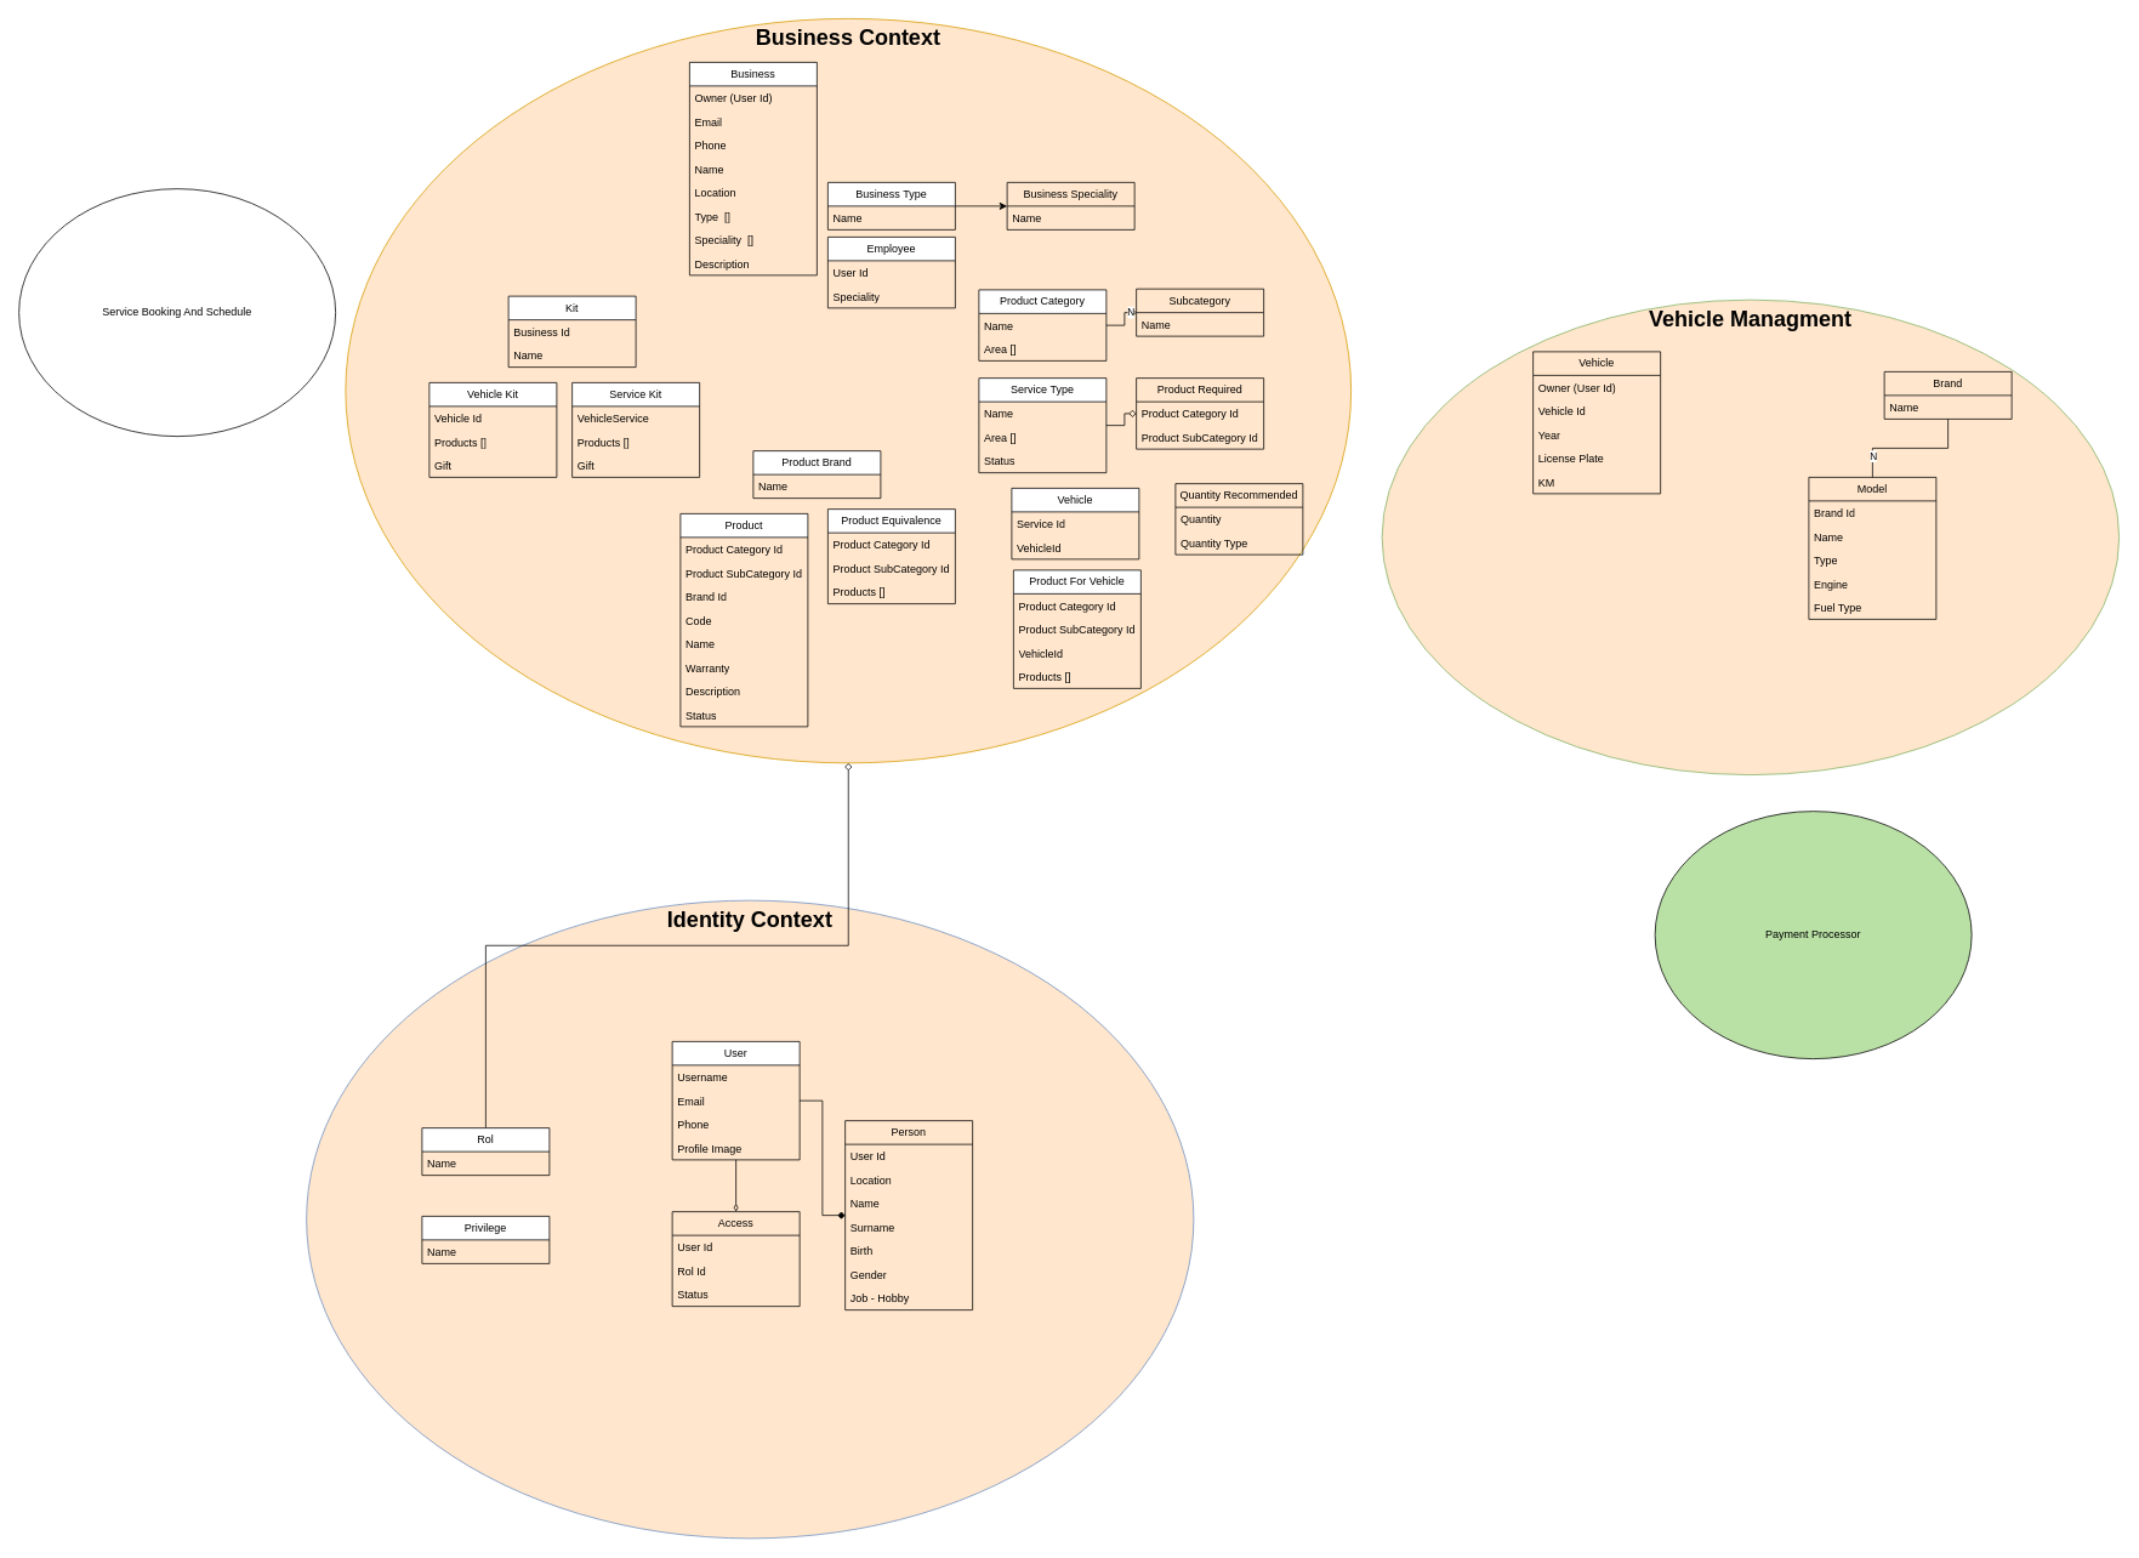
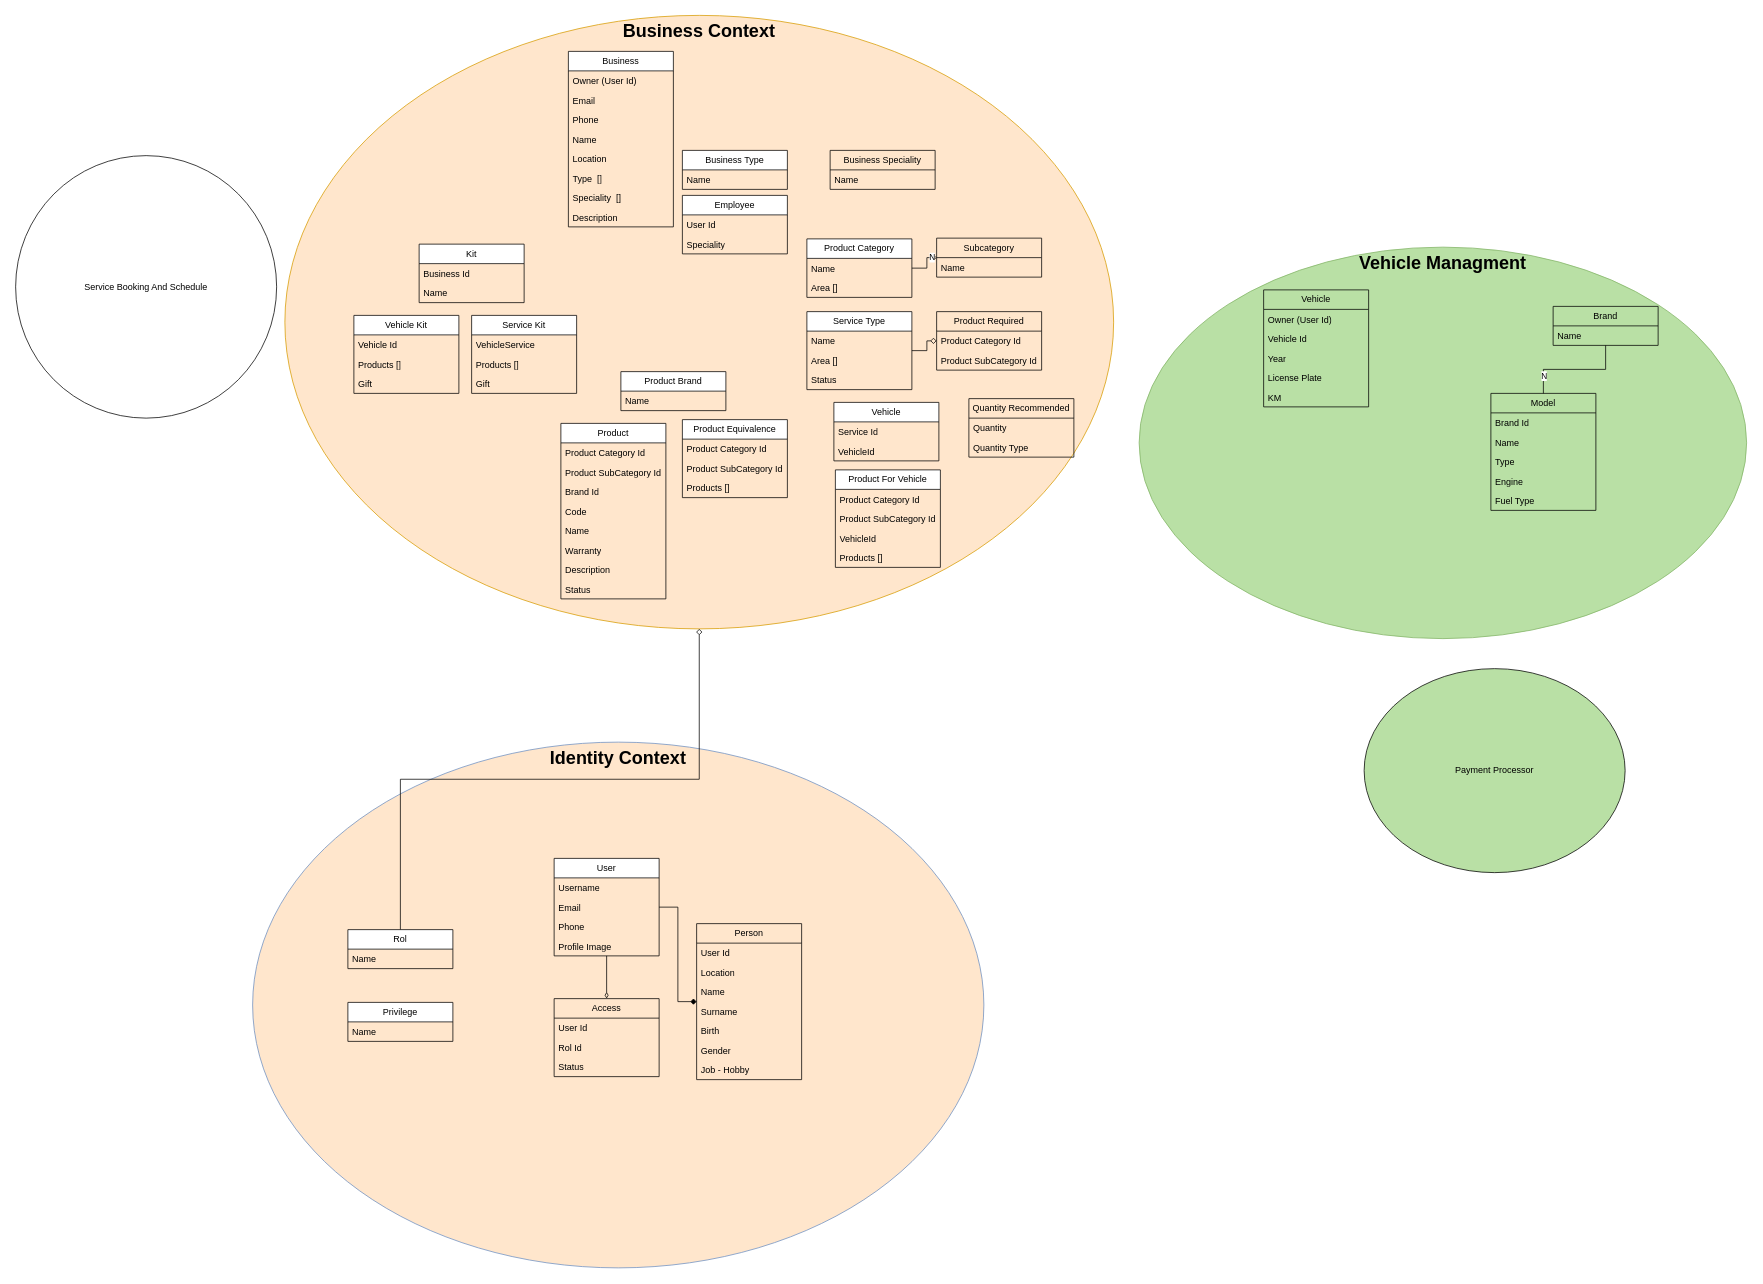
- <mxCell id="104" style="edgeStyle=orthogonalEdgeStyle;rounded=0;orthogonalLoop=1;jettySize=auto;html=1;" parent="1" source="105" target="109" edge="1"><mxGeometry relative="1" as="geometry" /></mxCell>
- <mxCell id="27" value="Service Booking And Schedule" style="ellipse;whiteSpace=wrap;html=1;" parent="1" vertex="1"><mxGeometry x="20" y="207" width="348" height="272" as="geometry" /></mxCell>
+ <mxCell id="27" value="Service Booking And Schedule" style="ellipse;whiteSpace=wrap;html=1;" parent="1" vertex="1"><mxGeometry x="20" y="207" width="348" height="350" as="geometry" /></mxCell>
- <mxCell id="24" value="Vehicle Managment" style="ellipse;whiteSpace=wrap;html=1;fillColor=#ffe6cc;strokeColor=#82b366;fontSize=24;verticalAlign=top;fontStyle=1;" parent="1" vertex="1"><mxGeometry x="1518" y="329" width="810" height="522" as="geometry" /></mxCell>
+ <mxCell id="24" value="Vehicle Managment" style="ellipse;whiteSpace=wrap;html=1;fillColor=#B9E0A5;strokeColor=#82b366;fontSize=24;verticalAlign=top;fontStyle=1" parent="1" vertex="1"><mxGeometry x="1518" y="329" width="810" height="522" as="geometry" /></mxCell>
